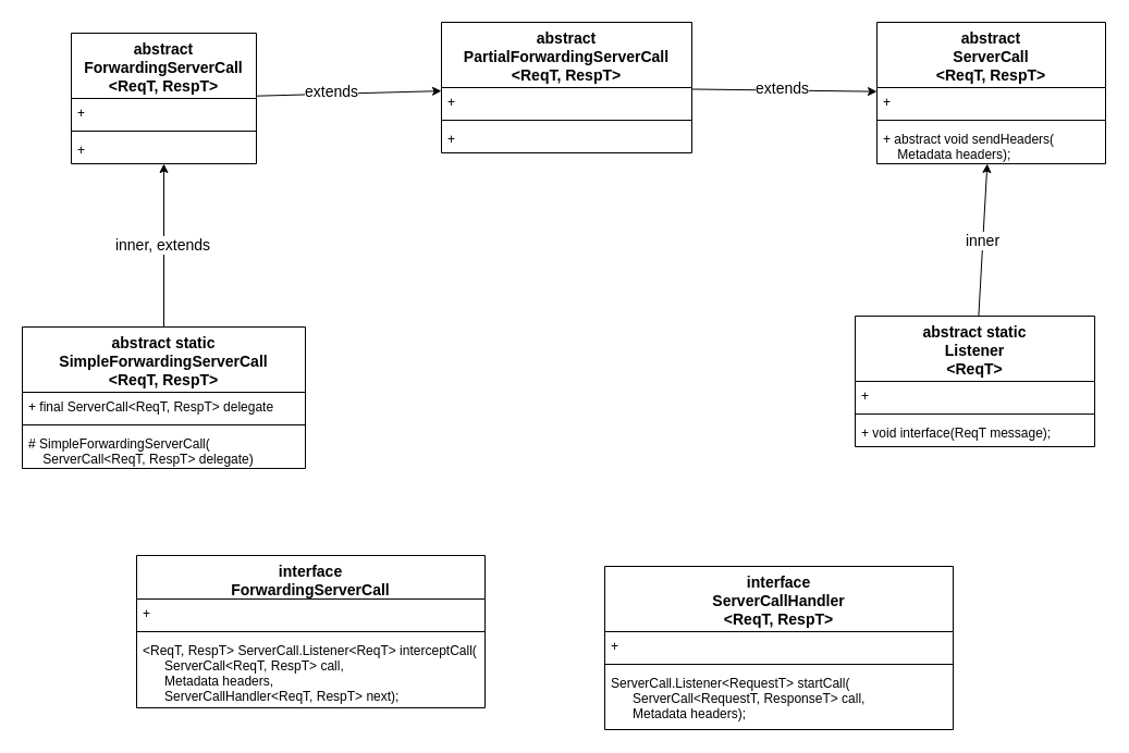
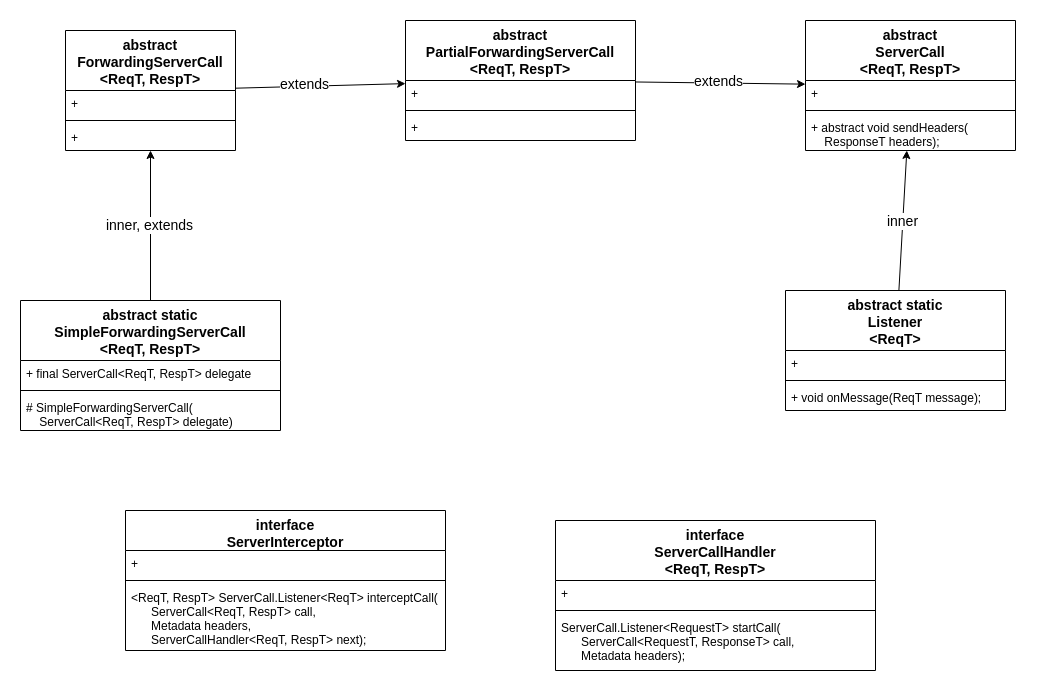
- <mxCell id="9" value="+ abstract void sendHeaders(&#10;    Metadata headers);" style="text;strokeColor=none;fillColor=none;align=left;verticalAlign=top;spacingLeft=4;spacingRight=4;overflow=hidden;rotatable=0;points=[[0,0.5],[1,0.5]];portConstraint=eastwest;" vertex="1" parent="6"><mxGeometry y="94" width="210" height="36" as="geometry" /></mxCell>
+ <mxCell id="9" value="+ abstract void sendHeaders(&#10;    ResponseT headers);" style="text;strokeColor=none;fillColor=none;align=left;verticalAlign=top;spacingLeft=4;spacingRight=4;overflow=hidden;rotatable=0;points=[[0,0.5],[1,0.5]];portConstraint=eastwest;" vertex="1" parent="6"><mxGeometry y="94" width="210" height="36" as="geometry" /></mxCell>
- <mxCell id="37" value="+ void interface(ReqT message);" style="text;strokeColor=none;fillColor=none;align=left;verticalAlign=top;spacingLeft=4;spacingRight=4;overflow=hidden;rotatable=0;points=[[0,0.5],[1,0.5]];portConstraint=eastwest;" vertex="1" parent="34"><mxGeometry y="94" width="220" height="26" as="geometry" /></mxCell>
+ <mxCell id="37" value="+ void onMessage(ReqT message);" style="text;strokeColor=none;fillColor=none;align=left;verticalAlign=top;spacingLeft=4;spacingRight=4;overflow=hidden;rotatable=0;points=[[0,0.5],[1,0.5]];portConstraint=eastwest;" vertex="1" parent="34"><mxGeometry y="94" width="220" height="26" as="geometry" /></mxCell>
- <mxCell id="22" value="interface&#10;ForwardingServerCall" style="swimlane;fontStyle=1;align=center;verticalAlign=top;childLayout=stackLayout;horizontal=1;startSize=40;horizontalStack=0;resizeParent=1;resizeParentMax=0;resizeLast=0;collapsible=1;marginBottom=0;fontSize=14;" vertex="1" parent="1"><mxGeometry x="125" y="510" width="320" height="140" as="geometry" /></mxCell>
+ <mxCell id="22" value="interface&#10;ServerInterceptor" style="swimlane;fontStyle=1;align=center;verticalAlign=top;childLayout=stackLayout;horizontal=1;startSize=40;horizontalStack=0;resizeParent=1;resizeParentMax=0;resizeLast=0;collapsible=1;marginBottom=0;fontSize=14;" vertex="1" parent="1"><mxGeometry x="125" y="510" width="320" height="140" as="geometry" /></mxCell>
